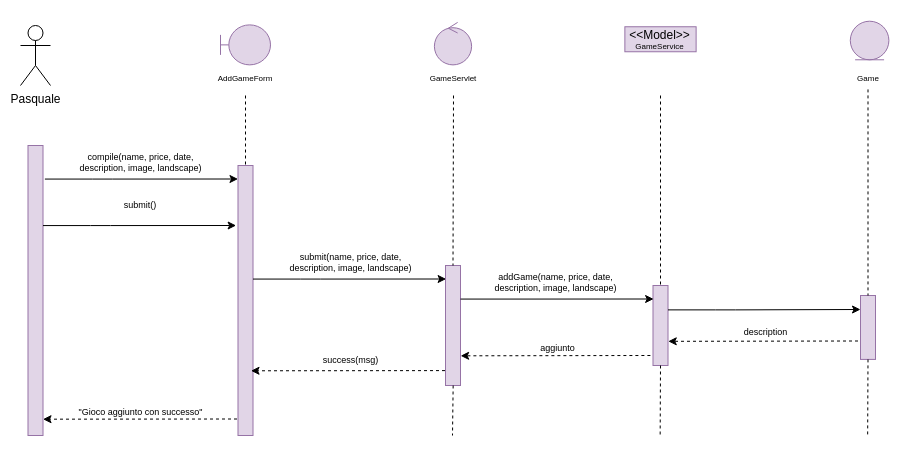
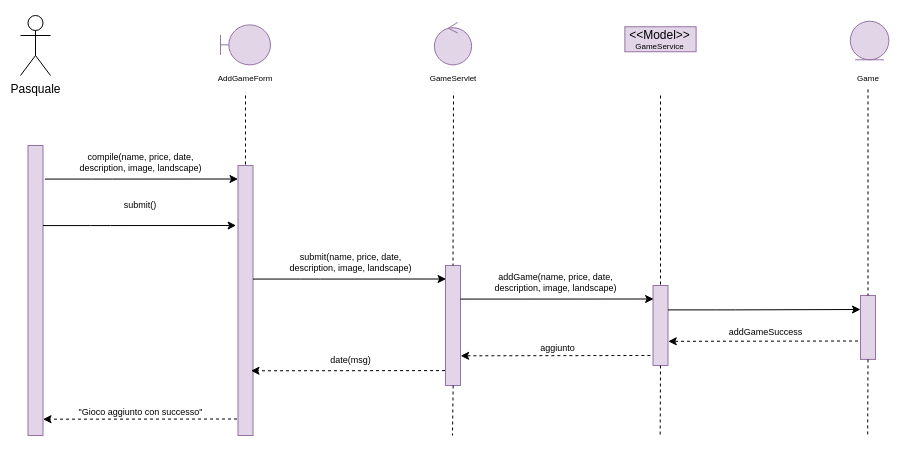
- <mxCell id="2" value="Pasquale" style="shape=umlActor;verticalLabelPosition=bottom;verticalAlign=top;html=1;outlineConnect=0;" vertex="1" parent="1"><mxGeometry x="20" y="25" width="30" height="60" as="geometry" /></mxCell>
+ <mxCell id="2" value="Pasquale" style="shape=umlActor;verticalLabelPosition=bottom;verticalAlign=top;html=1;outlineConnect=0;" vertex="1" parent="1"><mxGeometry x="20" y="15" width="30" height="60" as="geometry" /></mxCell>
- <mxCell id="30" value="description" style="text;html=1;strokeColor=none;fillColor=none;align=center;verticalAlign=middle;whiteSpace=wrap;rounded=0;fontSize=9;" vertex="1" parent="1"><mxGeometry x="667.5" y="315" width="195" height="33.5" as="geometry" /></mxCell>
+ <mxCell id="30" value="addGameSuccess" style="text;html=1;strokeColor=none;fillColor=none;align=center;verticalAlign=middle;whiteSpace=wrap;rounded=0;fontSize=9;" vertex="1" parent="1"><mxGeometry x="667.5" y="315" width="195" height="33.5" as="geometry" /></mxCell>
- <mxCell id="20" value="success(msg)" style="text;html=1;strokeColor=none;fillColor=none;align=center;verticalAlign=middle;whiteSpace=wrap;rounded=0;fontSize=9;" vertex="1" parent="1"><mxGeometry x="252.5" y="343.32" width="195" height="33.5" as="geometry" /></mxCell>
+ <mxCell id="20" value="date(msg)" style="text;html=1;strokeColor=none;fillColor=none;align=center;verticalAlign=middle;whiteSpace=wrap;rounded=0;fontSize=9;" vertex="1" parent="1"><mxGeometry x="252.5" y="343.32" width="195" height="33.5" as="geometry" /></mxCell>
